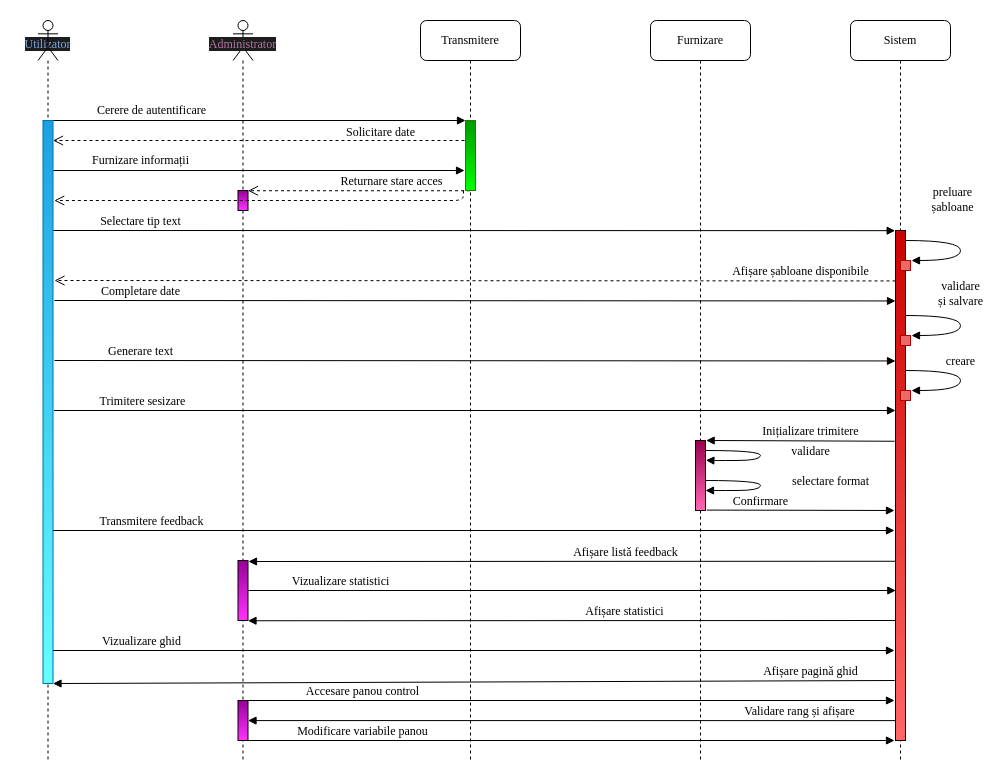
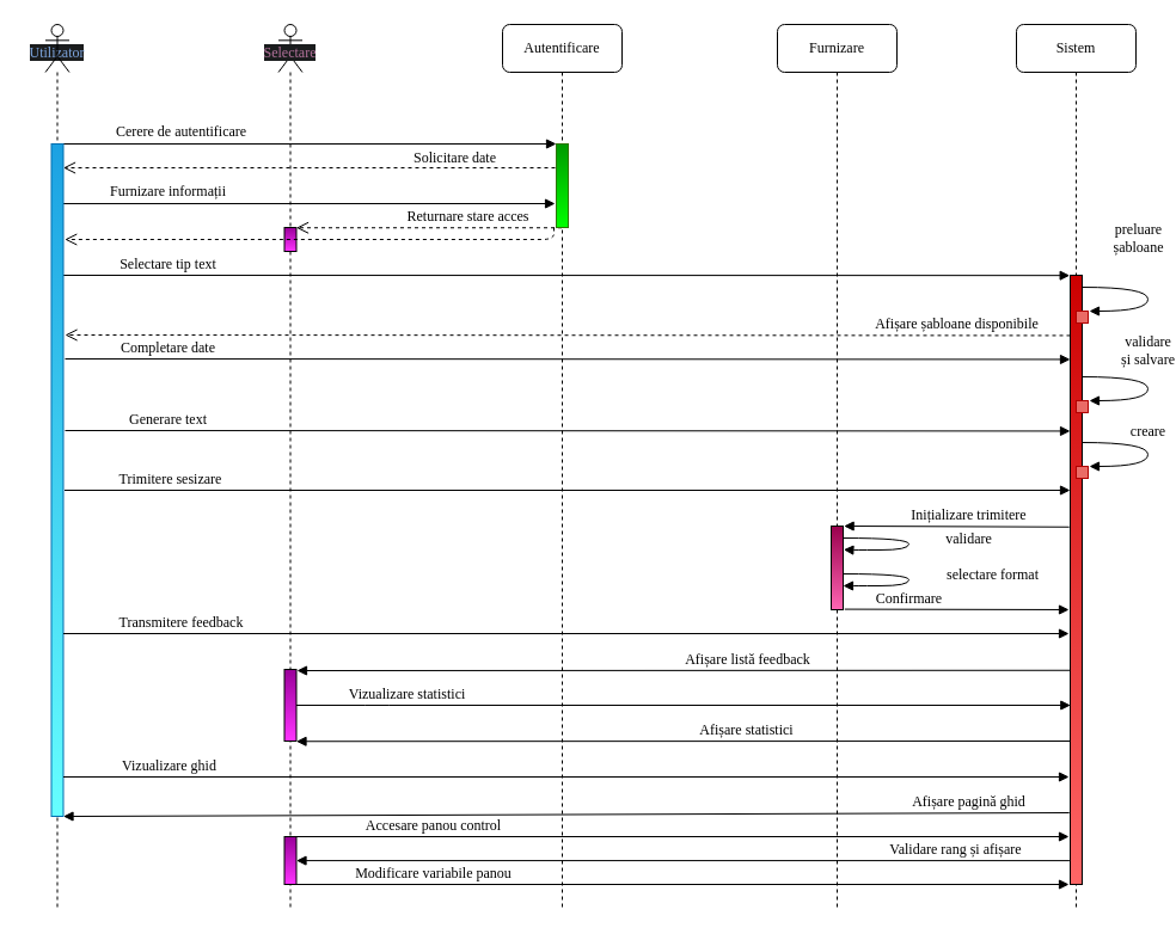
- <mxCell id="8" value="Transmitere" style="shape=umlLifeline;perimeter=lifelinePerimeter;whiteSpace=wrap;html=1;container=1;collapsible=0;recursiveResize=0;outlineConnect=0;rounded=1;shadow=0;comic=0;labelBackgroundColor=none;strokeWidth=1;fontFamily=Verdana;fontSize=12;align=center;" parent="1" vertex="1"><mxGeometry x="420" y="20" width="100" height="740" as="geometry" /></mxCell>
+ <mxCell id="8" value="Autentificare" style="shape=umlLifeline;perimeter=lifelinePerimeter;whiteSpace=wrap;html=1;container=1;collapsible=0;recursiveResize=0;outlineConnect=0;rounded=1;shadow=0;comic=0;labelBackgroundColor=none;strokeWidth=1;fontFamily=Verdana;fontSize=12;align=center;" parent="1" vertex="1"><mxGeometry x="420" y="20" width="100" height="740" as="geometry" /></mxCell>
- <mxCell id="30" value="&lt;span style=&quot;font-family: Verdana; font-size: 12px; font-style: normal; font-variant-ligatures: normal; font-variant-caps: normal; font-weight: 400; letter-spacing: normal; orphans: 2; text-indent: 0px; text-transform: none; widows: 2; word-spacing: 0px; -webkit-text-stroke-width: 0px; background-color: rgb(27, 29, 30); text-decoration-thickness: initial; text-decoration-style: initial; text-decoration-color: initial; float: none; display: inline !important;&quot;&gt;&lt;font color=&quot;#b5739d&quot;&gt;Administrator&lt;/font&gt;&lt;/span&gt;" style="text;whiteSpace=wrap;html=1;align=center;" parent="1" vertex="1"><mxGeometry x="200" y="30" width="85" height="30" as="geometry" /></mxCell>
+ <mxCell id="30" value="&lt;span style=&quot;font-family: Verdana; font-size: 12px; font-style: normal; font-variant-ligatures: normal; font-variant-caps: normal; font-weight: 400; letter-spacing: normal; orphans: 2; text-indent: 0px; text-transform: none; widows: 2; word-spacing: 0px; -webkit-text-stroke-width: 0px; background-color: rgb(27, 29, 30); text-decoration-thickness: initial; text-decoration-style: initial; text-decoration-color: initial; float: none; display: inline !important;&quot;&gt;&lt;font color=&quot;#b5739d&quot;&gt;Selectare&lt;/font&gt;&lt;/span&gt;" style="text;whiteSpace=wrap;html=1;align=center;" parent="1" vertex="1"><mxGeometry x="200" y="30" width="85" height="30" as="geometry" /></mxCell>
